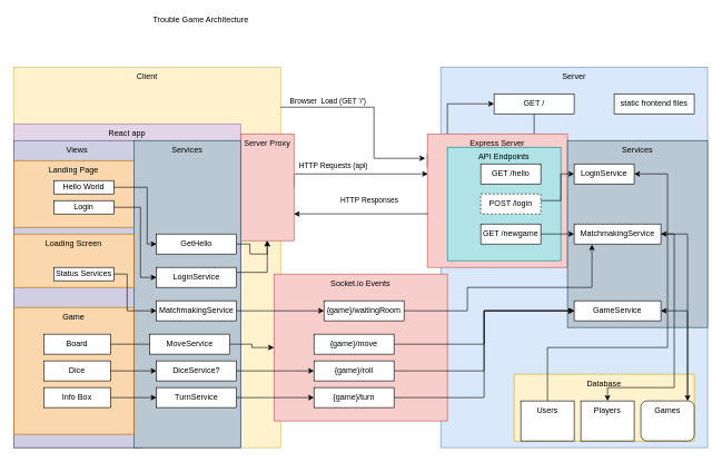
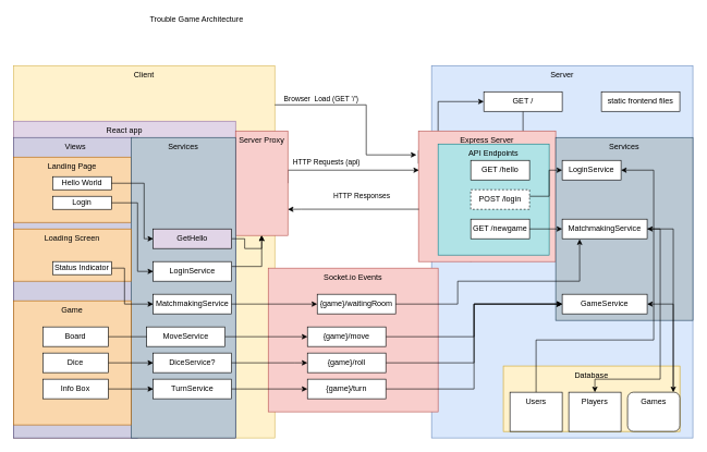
- <mxCell id="30" value="GetHello" style="whiteSpace=wrap;html=1;rounded=0;" vertex="1" parent="1"><mxGeometry x="234" y="350" width="120" height="30" as="geometry" /></mxCell>
+ <mxCell id="30" value="GetHello" style="whiteSpace=wrap;html=1;rounded=0;fillColor=#e1d5e7;" vertex="1" parent="1"><mxGeometry x="234" y="350" width="120" height="30" as="geometry" /></mxCell>
- <mxCell id="51" value="Status Services" style="rounded=0;whiteSpace=wrap;html=1;" vertex="1" parent="1"><mxGeometry x="80" y="400" width="90" height="20" as="geometry" /></mxCell>
+ <mxCell id="51" value="Status Indicator" style="rounded=0;whiteSpace=wrap;html=1;" vertex="1" parent="1"><mxGeometry x="80" y="400" width="90" height="20" as="geometry" /></mxCell>
- <mxCell id="64" style="rounded=0;orthogonalLoop=1;jettySize=auto;html=1;exitX=1;exitY=0.5;exitDx=0;exitDy=0;edgeStyle=orthogonalEdgeStyle;" edge="1" parent="1" source="45" target="55"><mxGeometry relative="1" as="geometry" /></mxCell>
+ <mxCell id="64" style="rounded=0;orthogonalLoop=1;jettySize=auto;html=1;entryX=0;entryY=0.5;entryDx=0;entryDy=0;exitX=1;exitY=0.5;exitDx=0;exitDy=0;edgeStyle=orthogonalEdgeStyle;" edge="1" parent="1" source="45" target="58"><mxGeometry relative="1" as="geometry" /></mxCell>
